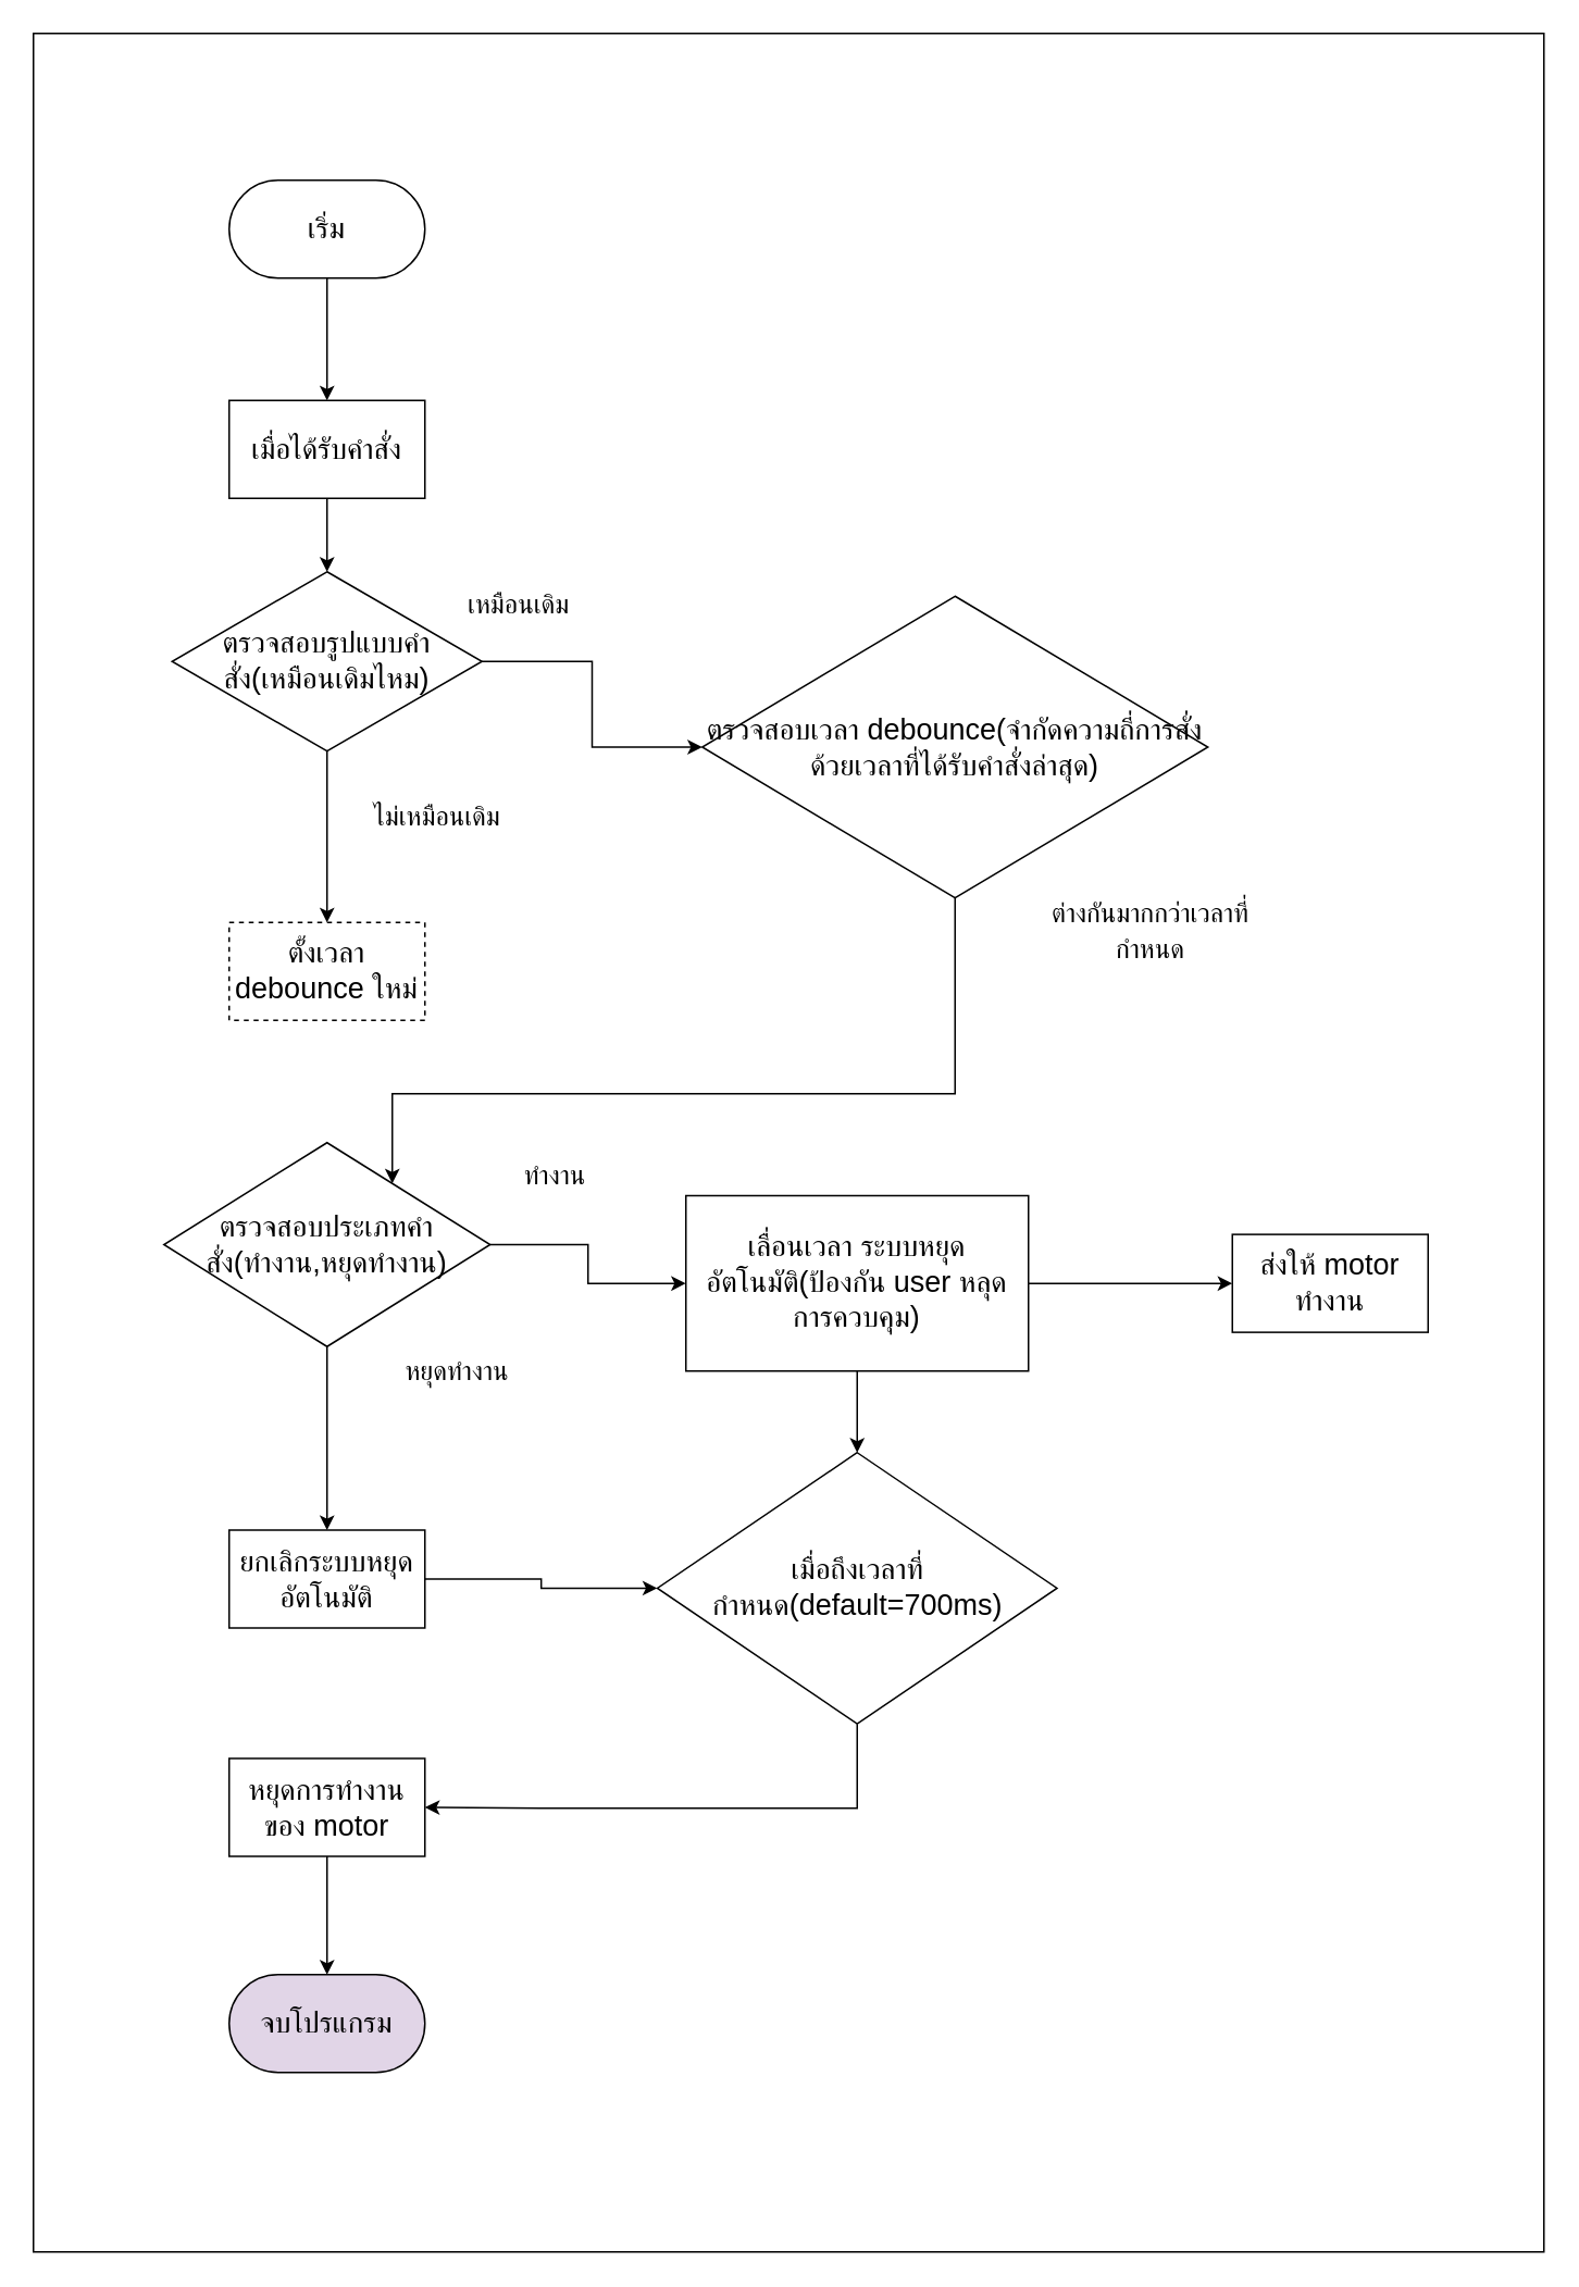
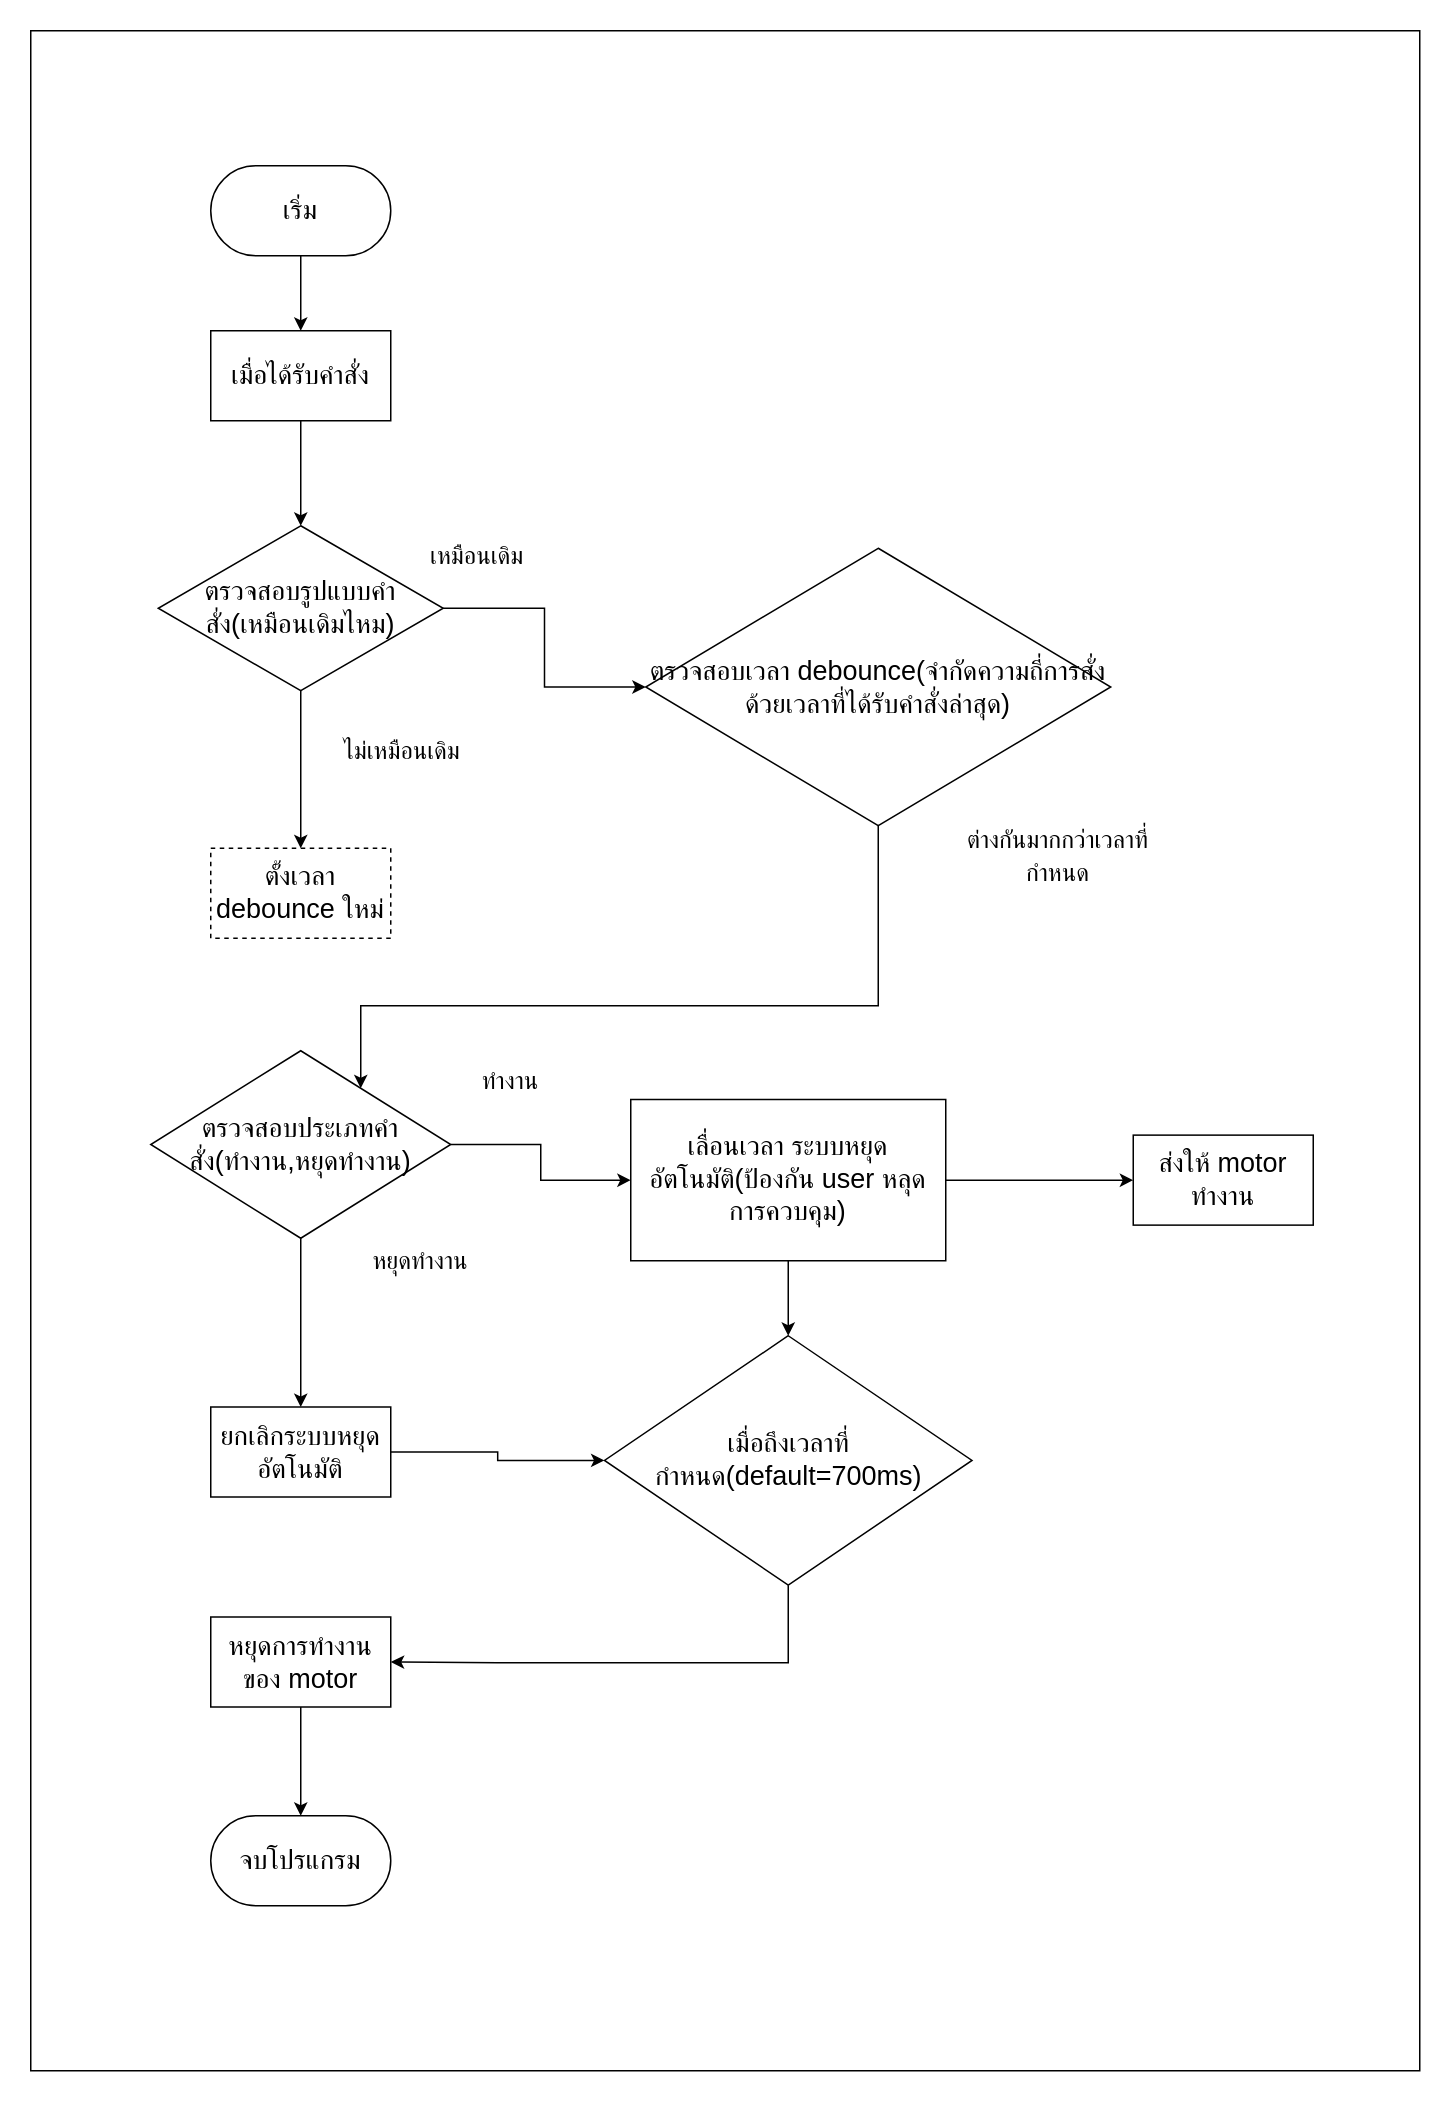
- <mxCell id="7" value="เมื่อได้รับคำสั่ง" style="rounded=0;whiteSpace=wrap;html=1;fontSize=18;" vertex="1" parent="1"><mxGeometry x="140" y="245" width="120" height="60" as="geometry" /></mxCell>
+ <mxCell id="7" value="เมื่อได้รับคำสั่ง" style="rounded=0;whiteSpace=wrap;html=1;fontSize=18;" vertex="1" parent="1"><mxGeometry x="140" y="220" width="120" height="60" as="geometry" /></mxCell>
- <mxCell id="5" value="&lt;font style=&quot;font-size: 18px&quot;&gt;จบโปรแกรม&lt;/font&gt;" style="rounded=1;whiteSpace=wrap;html=1;arcSize=50;fontSize=18;fillColor=#e1d5e7;" vertex="1" parent="1"><mxGeometry x="140" y="1210" width="120" height="60" as="geometry" /></mxCell>
+ <mxCell id="5" value="&lt;font style=&quot;font-size: 18px&quot;&gt;จบโปรแกรม&lt;/font&gt;" style="rounded=1;whiteSpace=wrap;html=1;arcSize=50;fontSize=18;" vertex="1" parent="1"><mxGeometry x="140" y="1210" width="120" height="60" as="geometry" /></mxCell>
